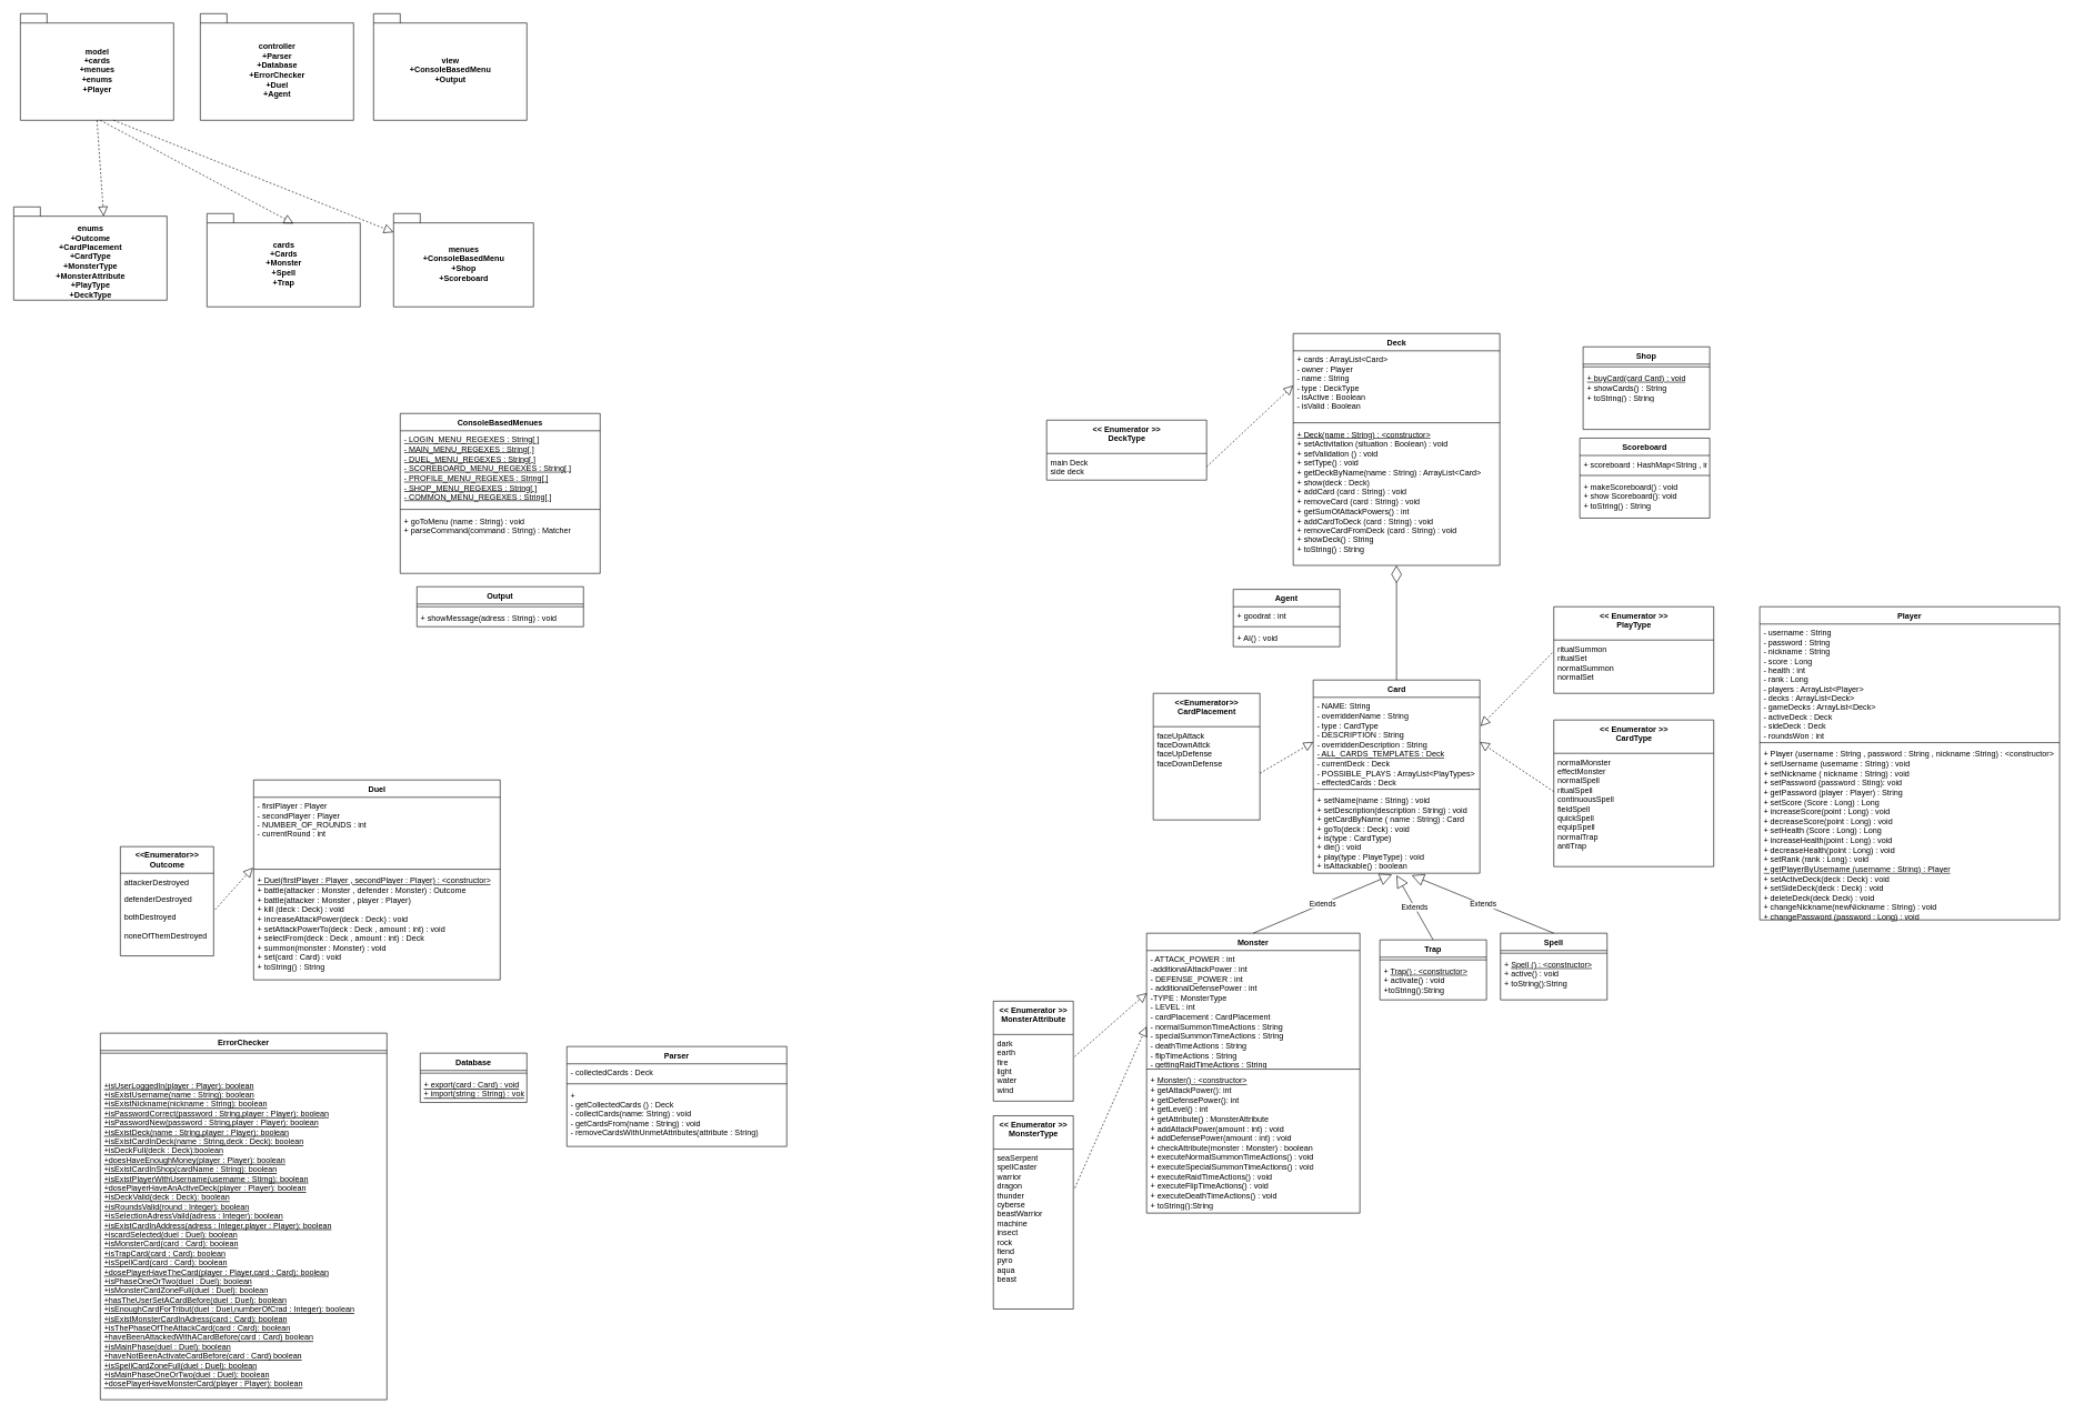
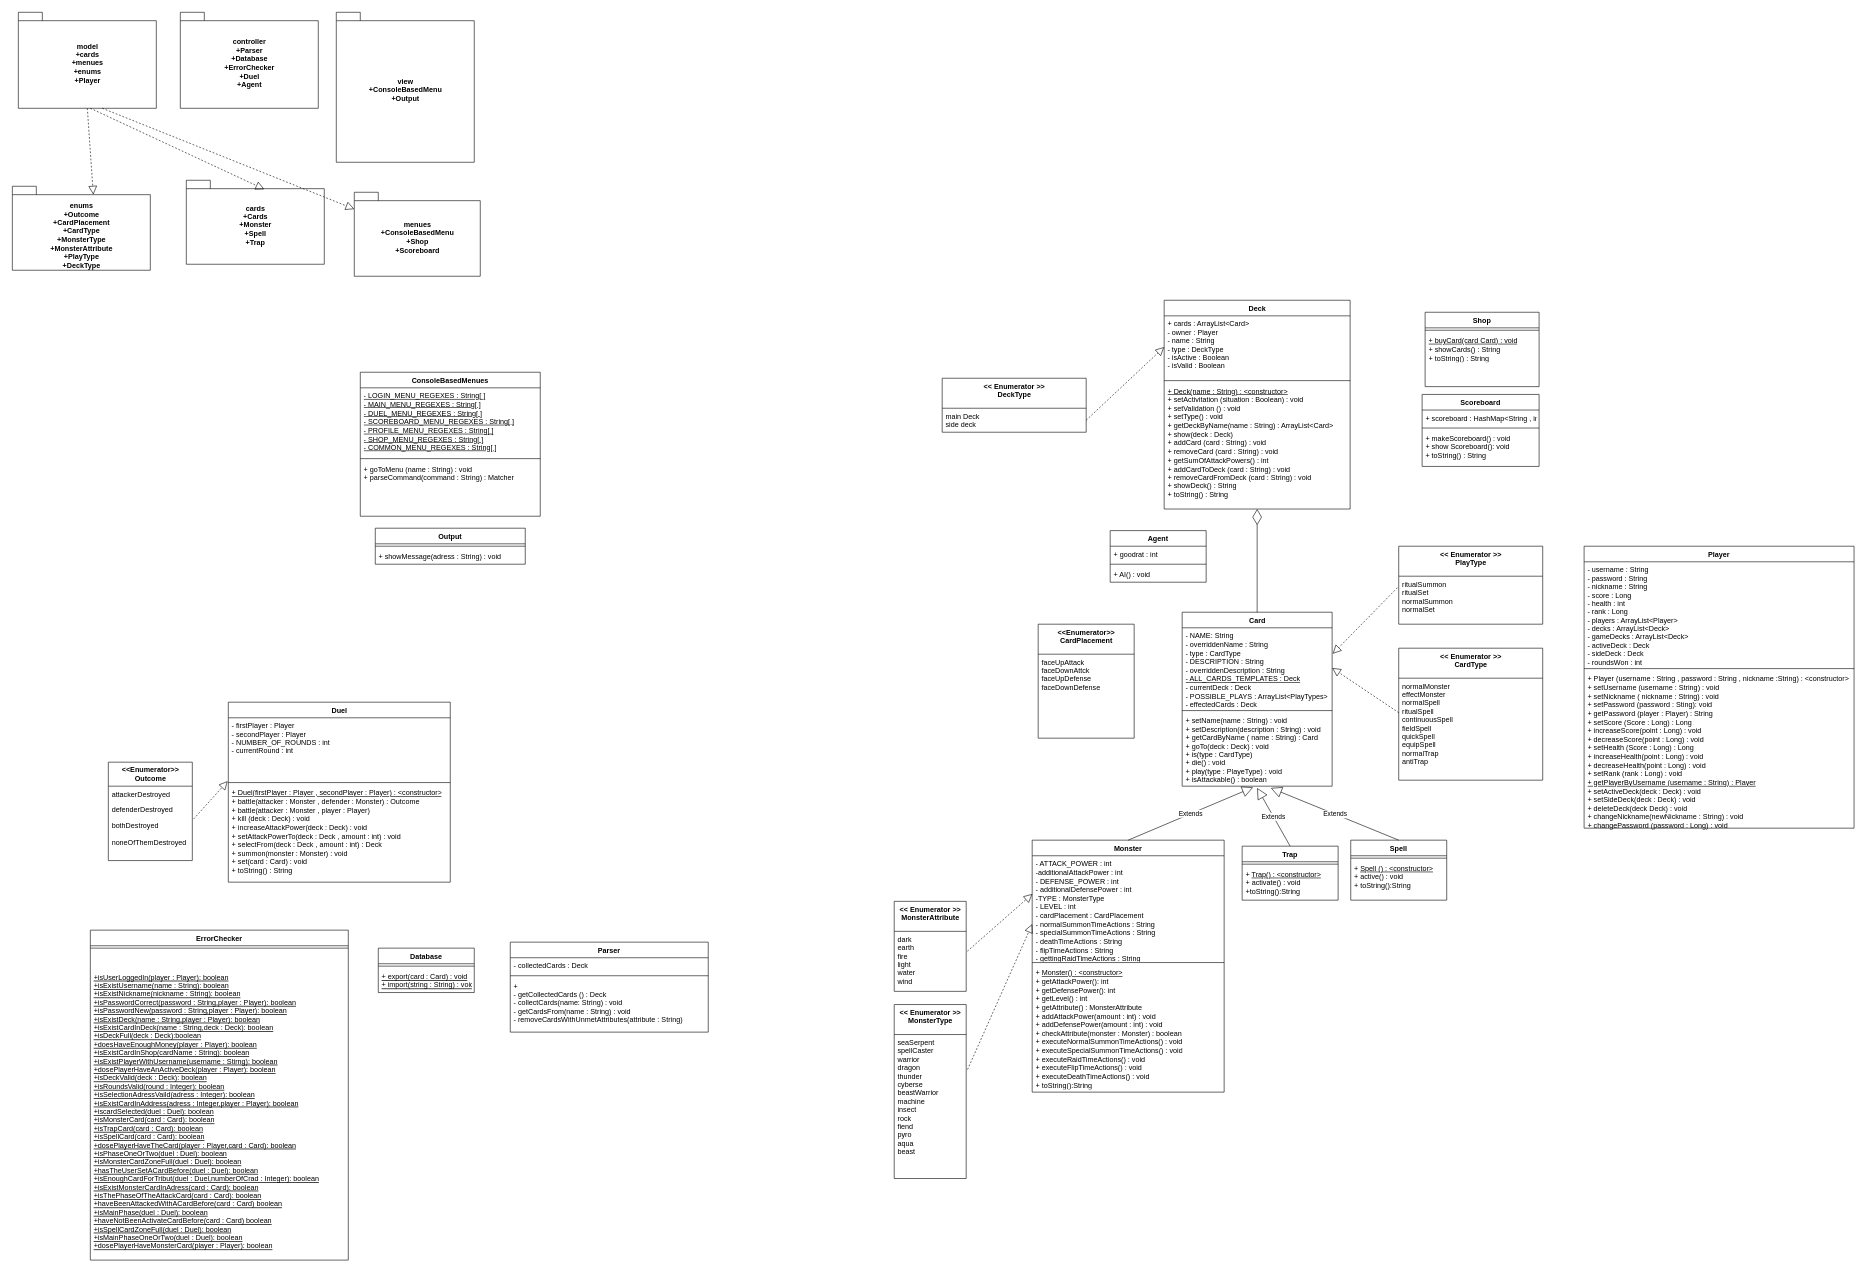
- <mxCell id="85" value="view&lt;br&gt;+ConsoleBasedMenu&lt;br&gt;+Output" style="shape=folder;fontStyle=1;spacingTop=10;tabWidth=40;tabHeight=14;tabPosition=left;html=1;" vertex="1" parent="1"><mxGeometry x="560" y="20" width="230" height="160" as="geometry" /></mxCell>
+ <mxCell id="85" value="view&lt;br&gt;+ConsoleBasedMenu&lt;br&gt;+Output" style="shape=folder;fontStyle=1;spacingTop=10;tabWidth=40;tabHeight=14;tabPosition=left;html=1;" vertex="1" parent="1"><mxGeometry x="560" y="20" width="230" height="250" as="geometry" /></mxCell>
- <mxCell id="86" value="cards&lt;br&gt;+Cards&lt;br&gt;+Monster&lt;br&gt;+Spell&lt;br&gt;+Trap&lt;br&gt;" style="shape=folder;fontStyle=1;spacingTop=10;tabWidth=40;tabHeight=14;tabPosition=left;html=1;" vertex="1" parent="1"><mxGeometry x="310" y="320" width="230" height="140" as="geometry" /></mxCell>
+ <mxCell id="86" value="cards&lt;br&gt;+Cards&lt;br&gt;+Monster&lt;br&gt;+Spell&lt;br&gt;+Trap&lt;br&gt;" style="shape=folder;fontStyle=1;spacingTop=10;tabWidth=40;tabHeight=14;tabPosition=left;html=1;" vertex="1" parent="1"><mxGeometry x="310" y="300" width="230" height="140" as="geometry" /></mxCell>
- <mxCell id="75" value="" style="endArrow=block;dashed=1;endFill=0;endSize=12;html=1;exitX=1;exitY=0.5;exitDx=0;exitDy=0;entryX=0;entryY=0.5;entryDx=0;entryDy=0;" edge="1" parent="1" source="52" target="11"><mxGeometry width="160" relative="1" as="geometry"><mxPoint x="1850" y="1160" as="sourcePoint" /><mxPoint x="1960" y="1150" as="targetPoint" /></mxGeometry></mxCell>
